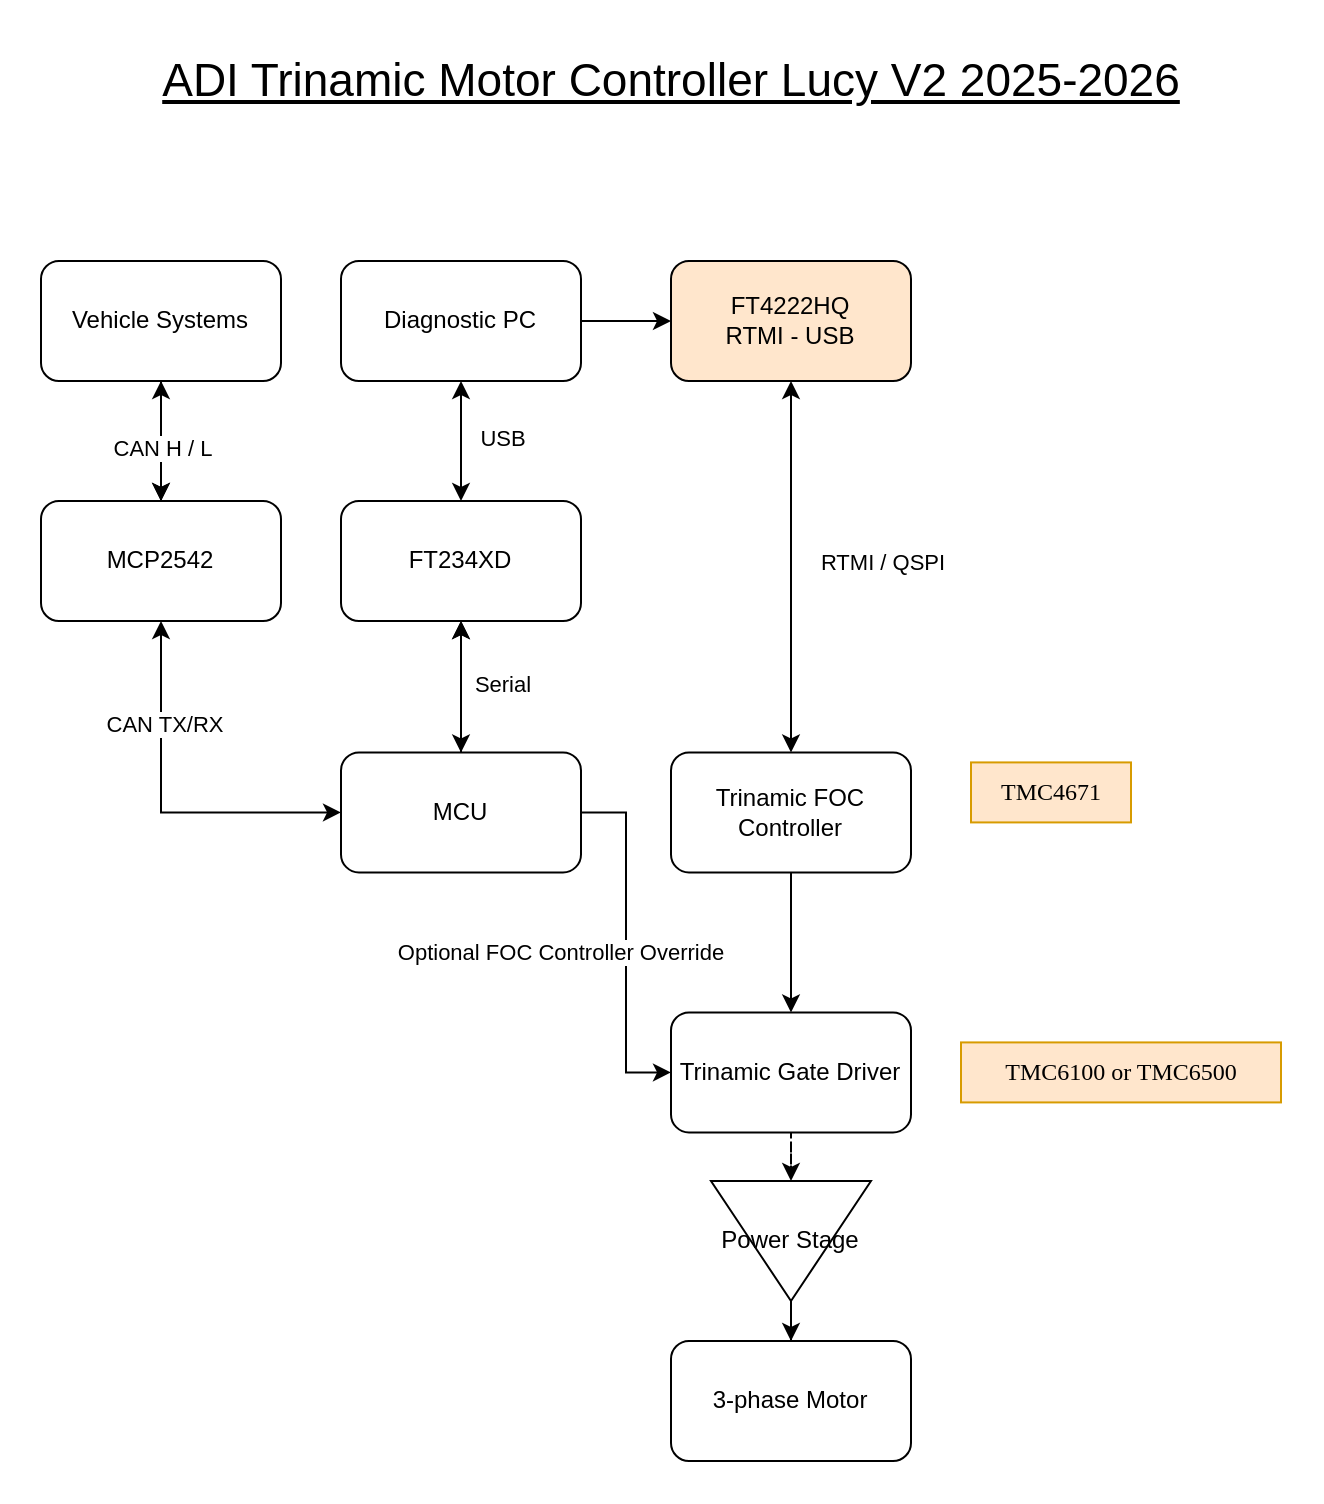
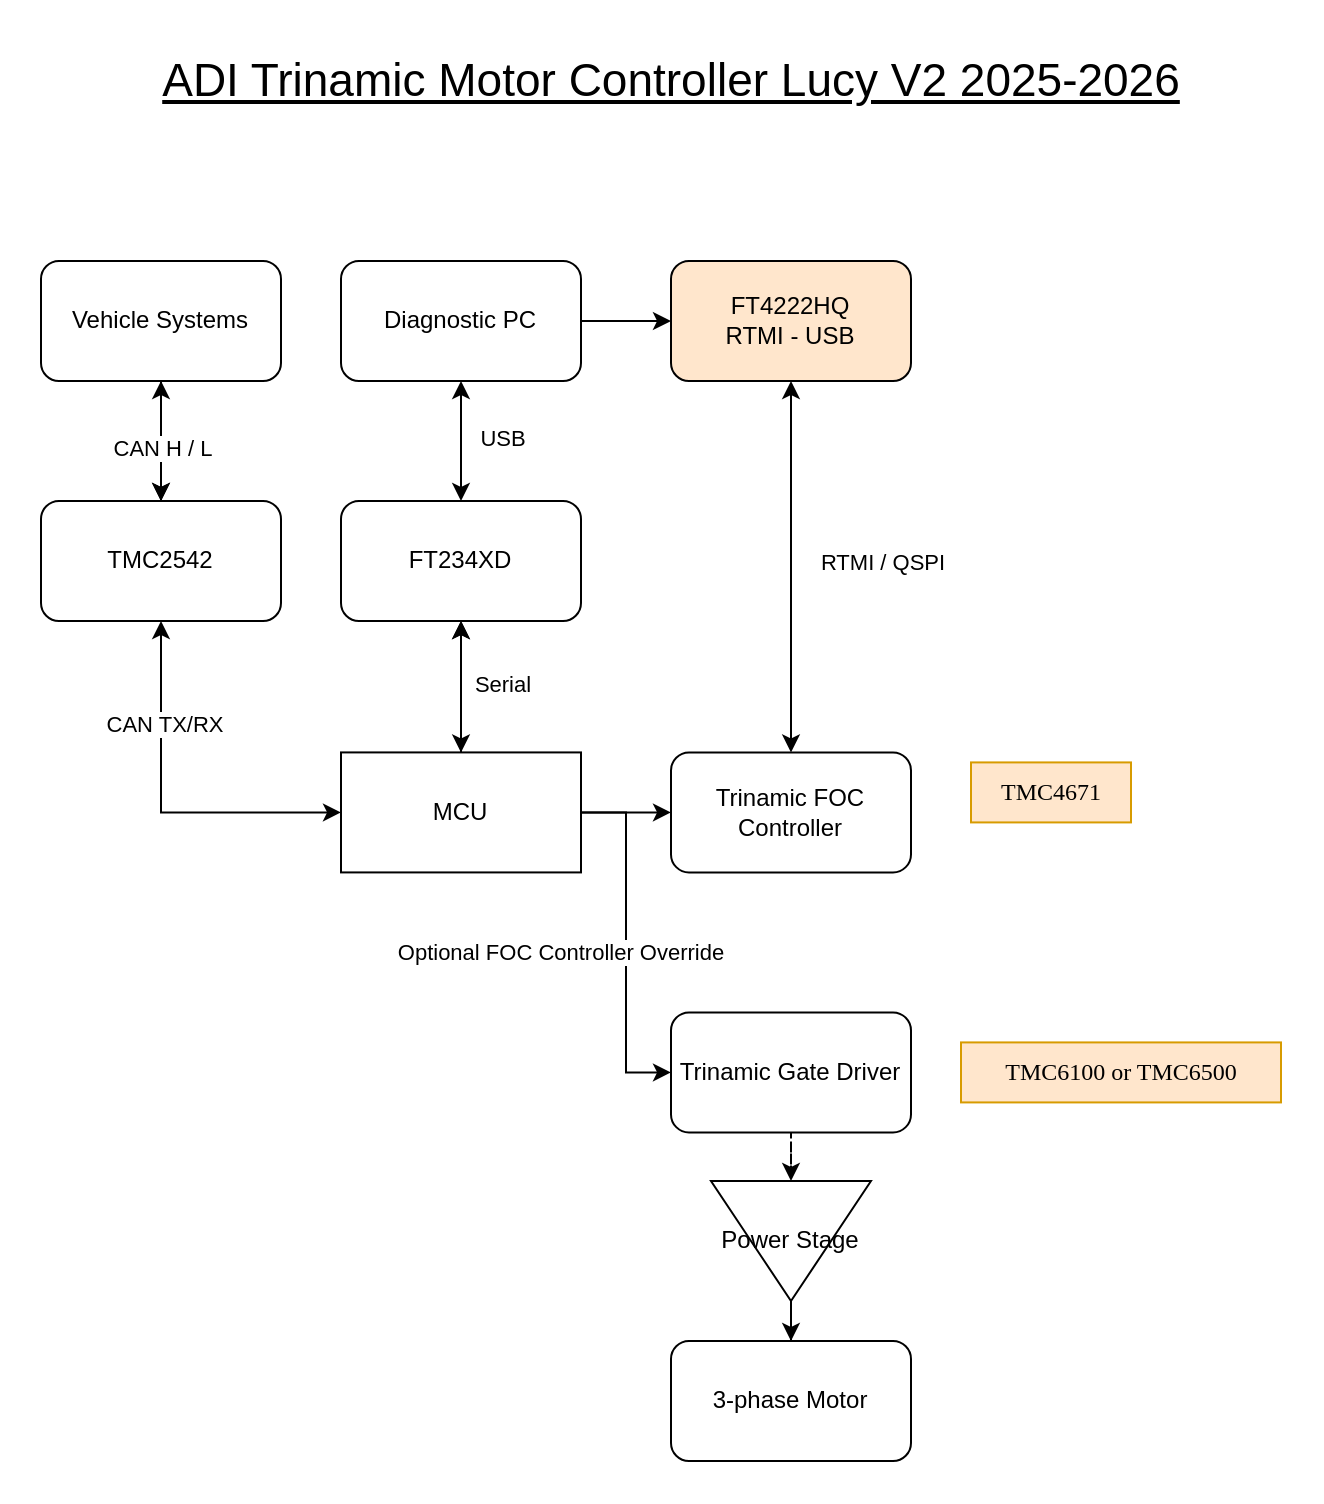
- <mxCell id="30" value="MCP2542" style="rounded=1;whiteSpace=wrap;html=1;" vertex="1" parent="1"><mxGeometry x="20" y="250" width="120" height="60" as="geometry" /></mxCell>
+ <mxCell id="30" value="TMC2542" style="rounded=1;whiteSpace=wrap;html=1;" vertex="1" parent="1"><mxGeometry x="20" y="250" width="120" height="60" as="geometry" /></mxCell>
- <mxCell id="7" value="MCU" style="rounded=1;whiteSpace=wrap;html=1;" vertex="1" parent="1"><mxGeometry x="170" y="375.71" width="120" height="60" as="geometry" /></mxCell>
+ <mxCell id="7" value="MCU" style="whiteSpace=wrap;html=1;rounded=0;" vertex="1" parent="1"><mxGeometry x="170" y="375.71" width="120" height="60" as="geometry" /></mxCell>
+ <mxCell id="3" value="" style="edgeStyle=orthogonalEdgeStyle;rounded=0;orthogonalLoop=1;jettySize=auto;html=1;" edge="1" parent="1" source="7" target="9"><mxGeometry relative="1" as="geometry" /></mxCell>
- <mxCell id="8" value="" style="edgeStyle=orthogonalEdgeStyle;rounded=0;orthogonalLoop=1;jettySize=auto;html=1;" edge="1" parent="1" source="9" target="11"><mxGeometry relative="1" as="geometry" /></mxCell>
